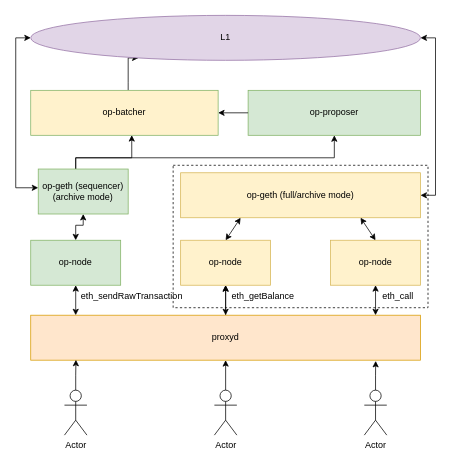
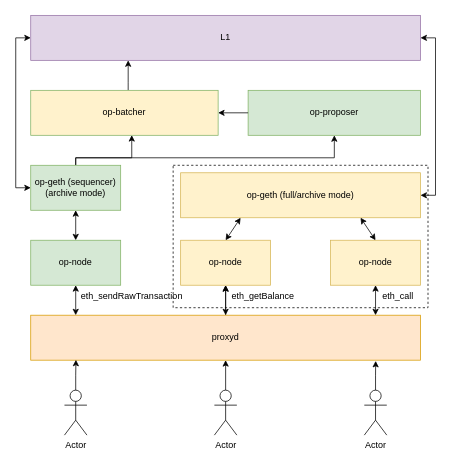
- <mxCell id="17" value="L1" style="ellipse;whiteSpace=wrap;html=1;fillColor=#e1d5e7;strokeColor=#9673a6;" vertex="1" parent="1"><mxGeometry x="40" y="20" width="520" height="60" as="geometry" /></mxCell>
+ <mxCell id="17" value="L1" style="rounded=0;whiteSpace=wrap;html=1;fillColor=#e1d5e7;strokeColor=#9673a6;" vertex="1" parent="1"><mxGeometry x="40" y="20" width="520" height="60" as="geometry" /></mxCell>
- <mxCell id="13" value="op-geth (sequencer) (archive mode)" style="rounded=0;whiteSpace=wrap;html=1;fillColor=#d5e8d4;strokeColor=#82b366;" vertex="1" parent="1"><mxGeometry x="50" y="225" width="120" height="60" as="geometry" /></mxCell>
+ <mxCell id="13" value="op-geth (sequencer) (archive mode)" style="rounded=0;whiteSpace=wrap;html=1;fillColor=#d5e8d4;strokeColor=#82b366;" vertex="1" parent="1"><mxGeometry x="40" width="120" height="60" as="geometry" y="220" /></mxCell>
